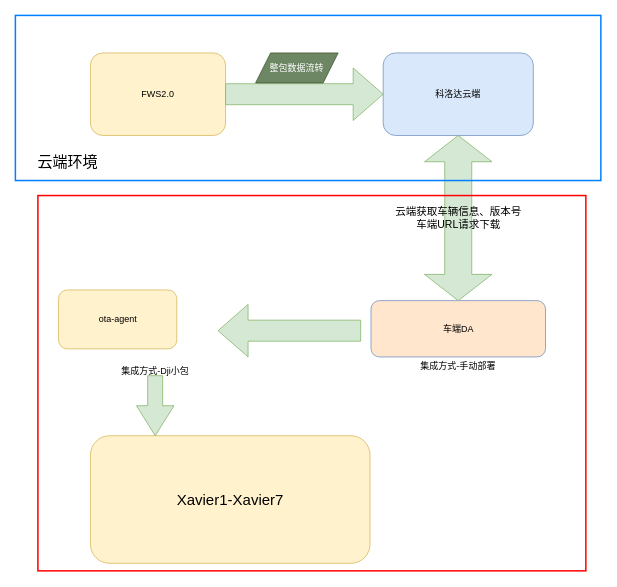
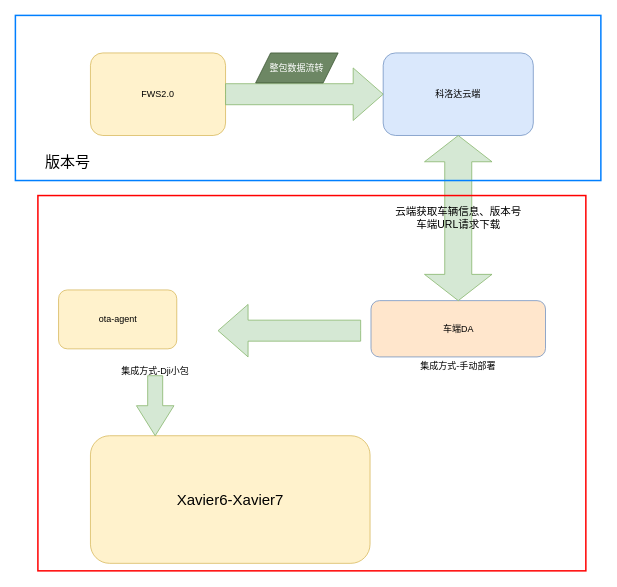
- <mxCell id="16" value="云端环境" style="text;html=1;strokeColor=none;fillColor=none;align=center;verticalAlign=middle;whiteSpace=wrap;rounded=0;fontSize=20;" vertex="1" parent="1"><mxGeometry x="20" y="190" width="140" height="50" as="geometry" /></mxCell>
+ <mxCell id="16" value="版本号" style="text;html=1;strokeColor=none;fillColor=none;align=center;verticalAlign=middle;whiteSpace=wrap;rounded=0;fontSize=20;" vertex="1" parent="1"><mxGeometry x="20" y="190" width="140" height="50" as="geometry" /></mxCell>
- <mxCell id="12" value="Xavier1-Xavier7" style="rounded=1;whiteSpace=wrap;html=1;fillColor=#fff2cc;strokeColor=#d6b656;fontSize=20;fontStyle=0" vertex="1" parent="1"><mxGeometry x="120" y="580" width="372.5" height="170" as="geometry" /></mxCell>
+ <mxCell id="12" value="Xavier6-Xavier7" style="rounded=1;whiteSpace=wrap;html=1;fillColor=#fff2cc;strokeColor=#d6b656;fontSize=20;fontStyle=0" vertex="1" parent="1"><mxGeometry x="120" y="580" width="372.5" height="170" as="geometry" /></mxCell>
